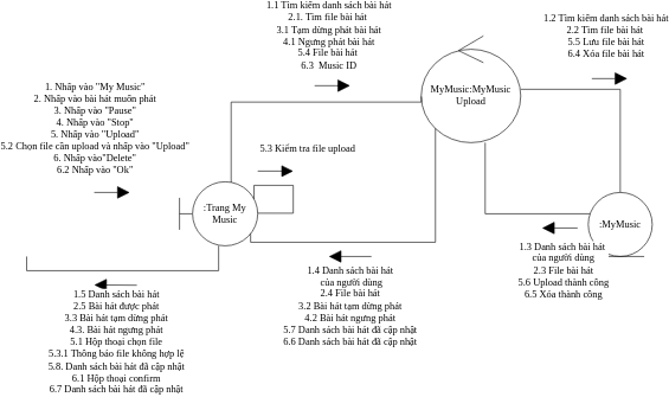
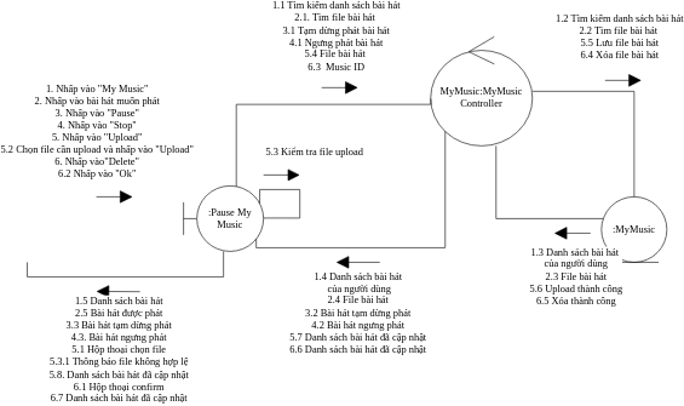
- <mxCell id="4" value="&lt;span style=&quot;font-size: 14px;&quot;&gt;MyMusic:MyMusic&lt;br style=&quot;font-size: 14px;&quot;&gt;Upload&lt;/span&gt;" style="ellipse;shape=umlControl;whiteSpace=wrap;html=1;fontSize=14;fontFamily=Verdana;" parent="1" vertex="1"><mxGeometry x="575" y="20" width="140" height="150" as="geometry" /></mxCell>
+ <mxCell id="4" value="&lt;span style=&quot;font-size: 14px;&quot;&gt;MyMusic:MyMusic&lt;br style=&quot;font-size: 14px;&quot;&gt;Controller&lt;/span&gt;" style="ellipse;shape=umlControl;whiteSpace=wrap;html=1;fontSize=14;fontFamily=Verdana;" parent="1" vertex="1"><mxGeometry x="575" y="20" width="140" height="150" as="geometry" /></mxCell>
- <mxCell id="7" value="&lt;span style=&quot;font-size: 14px;&quot;&gt;:Trang My Music&lt;/span&gt;" style="shape=umlBoundary;whiteSpace=wrap;html=1;fontSize=14;fontFamily=Verdana;" parent="1" vertex="1"><mxGeometry x="235" y="225" width="110" height="90" as="geometry" /></mxCell>
+ <mxCell id="7" value="&lt;span style=&quot;font-size: 14px;&quot;&gt;:Pause My Music&lt;/span&gt;" style="shape=umlBoundary;whiteSpace=wrap;html=1;fontSize=14;fontFamily=Verdana;" parent="1" vertex="1"><mxGeometry x="235" y="225" width="110" height="90" as="geometry" /></mxCell>
